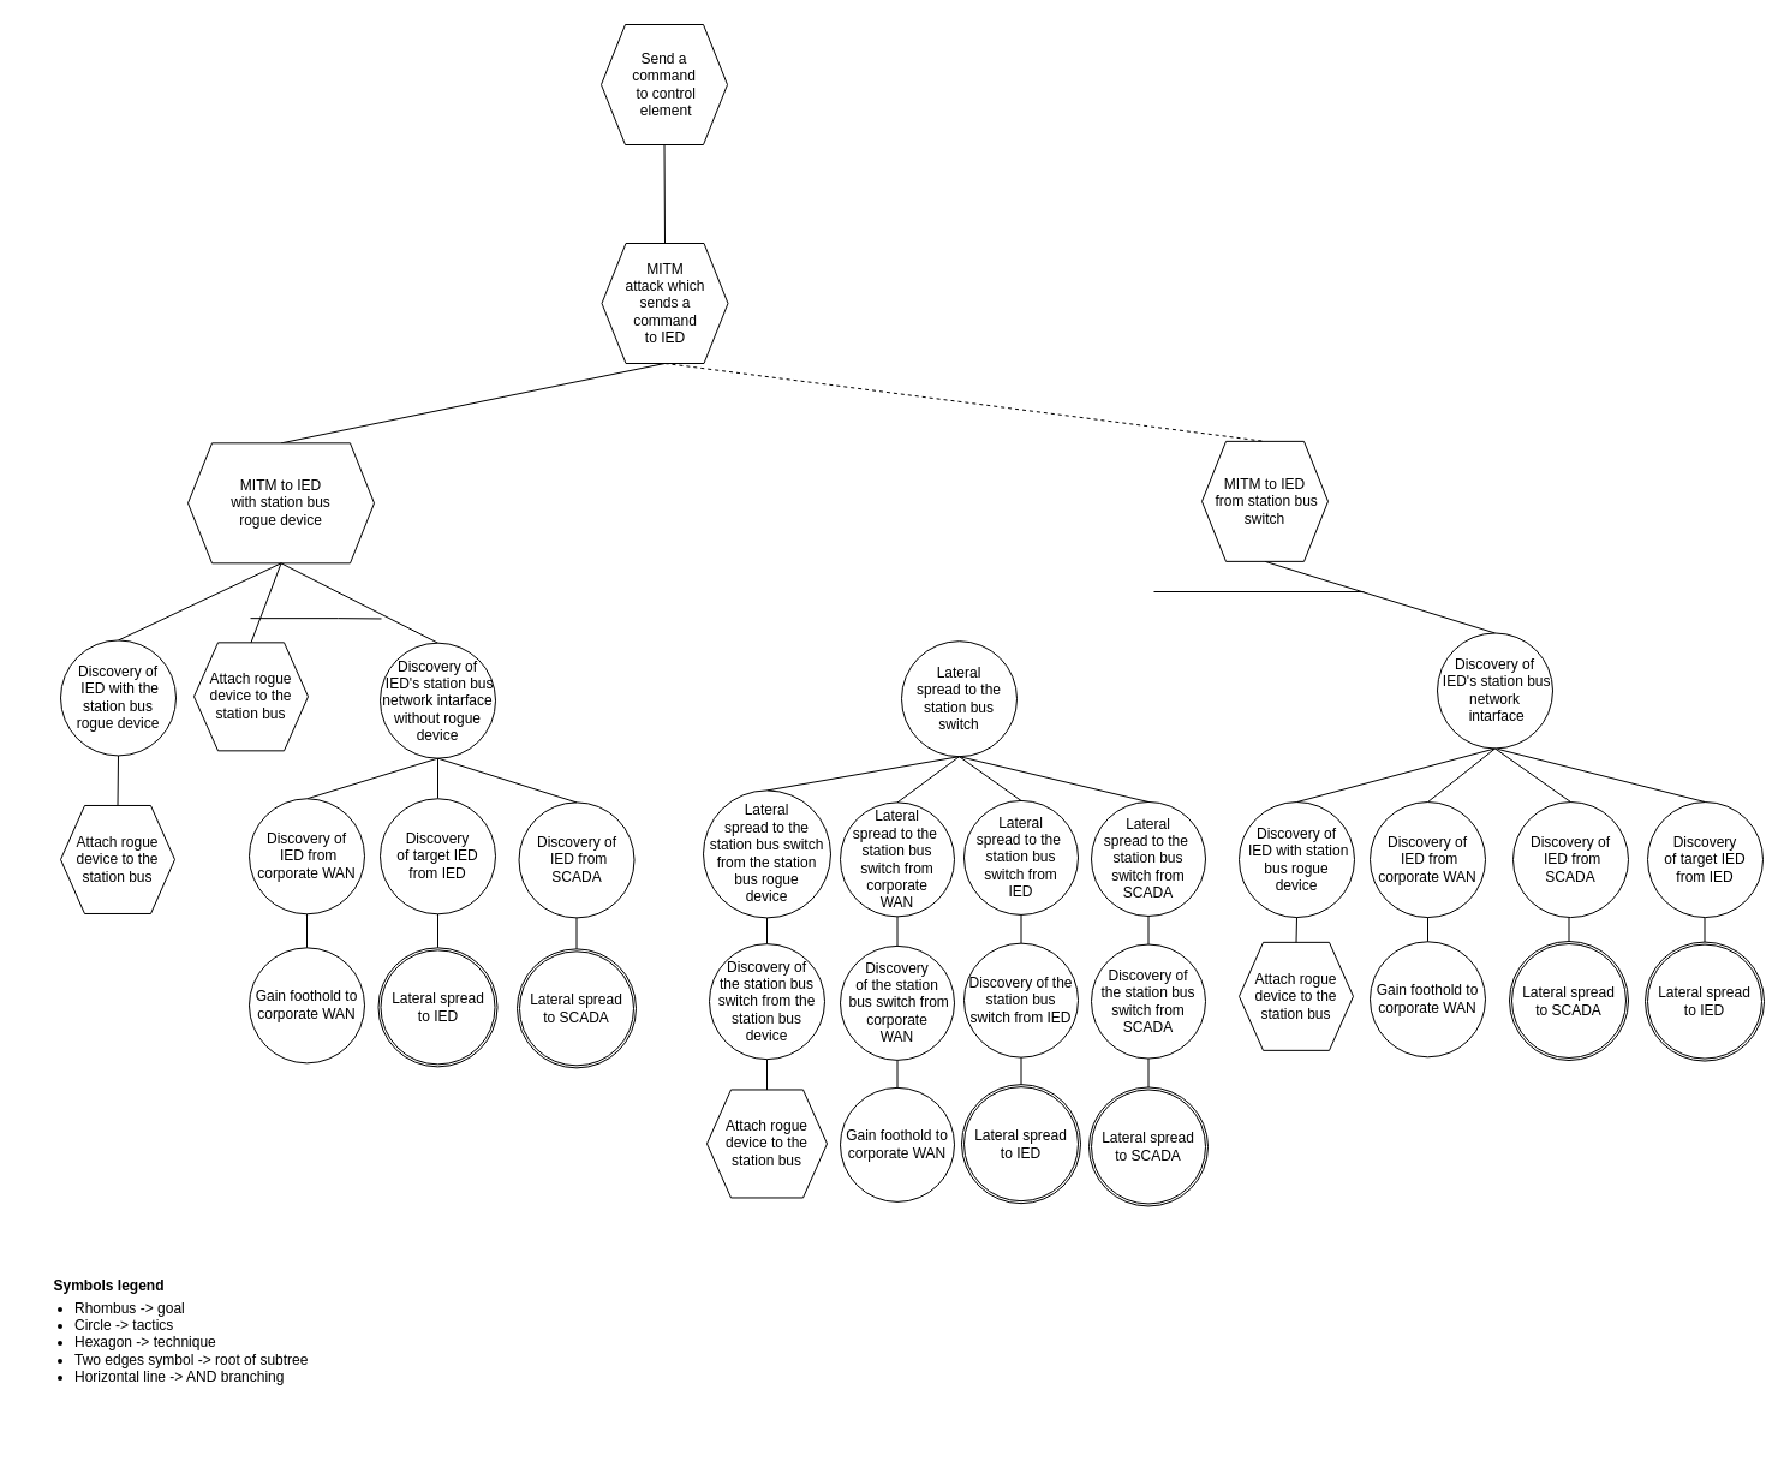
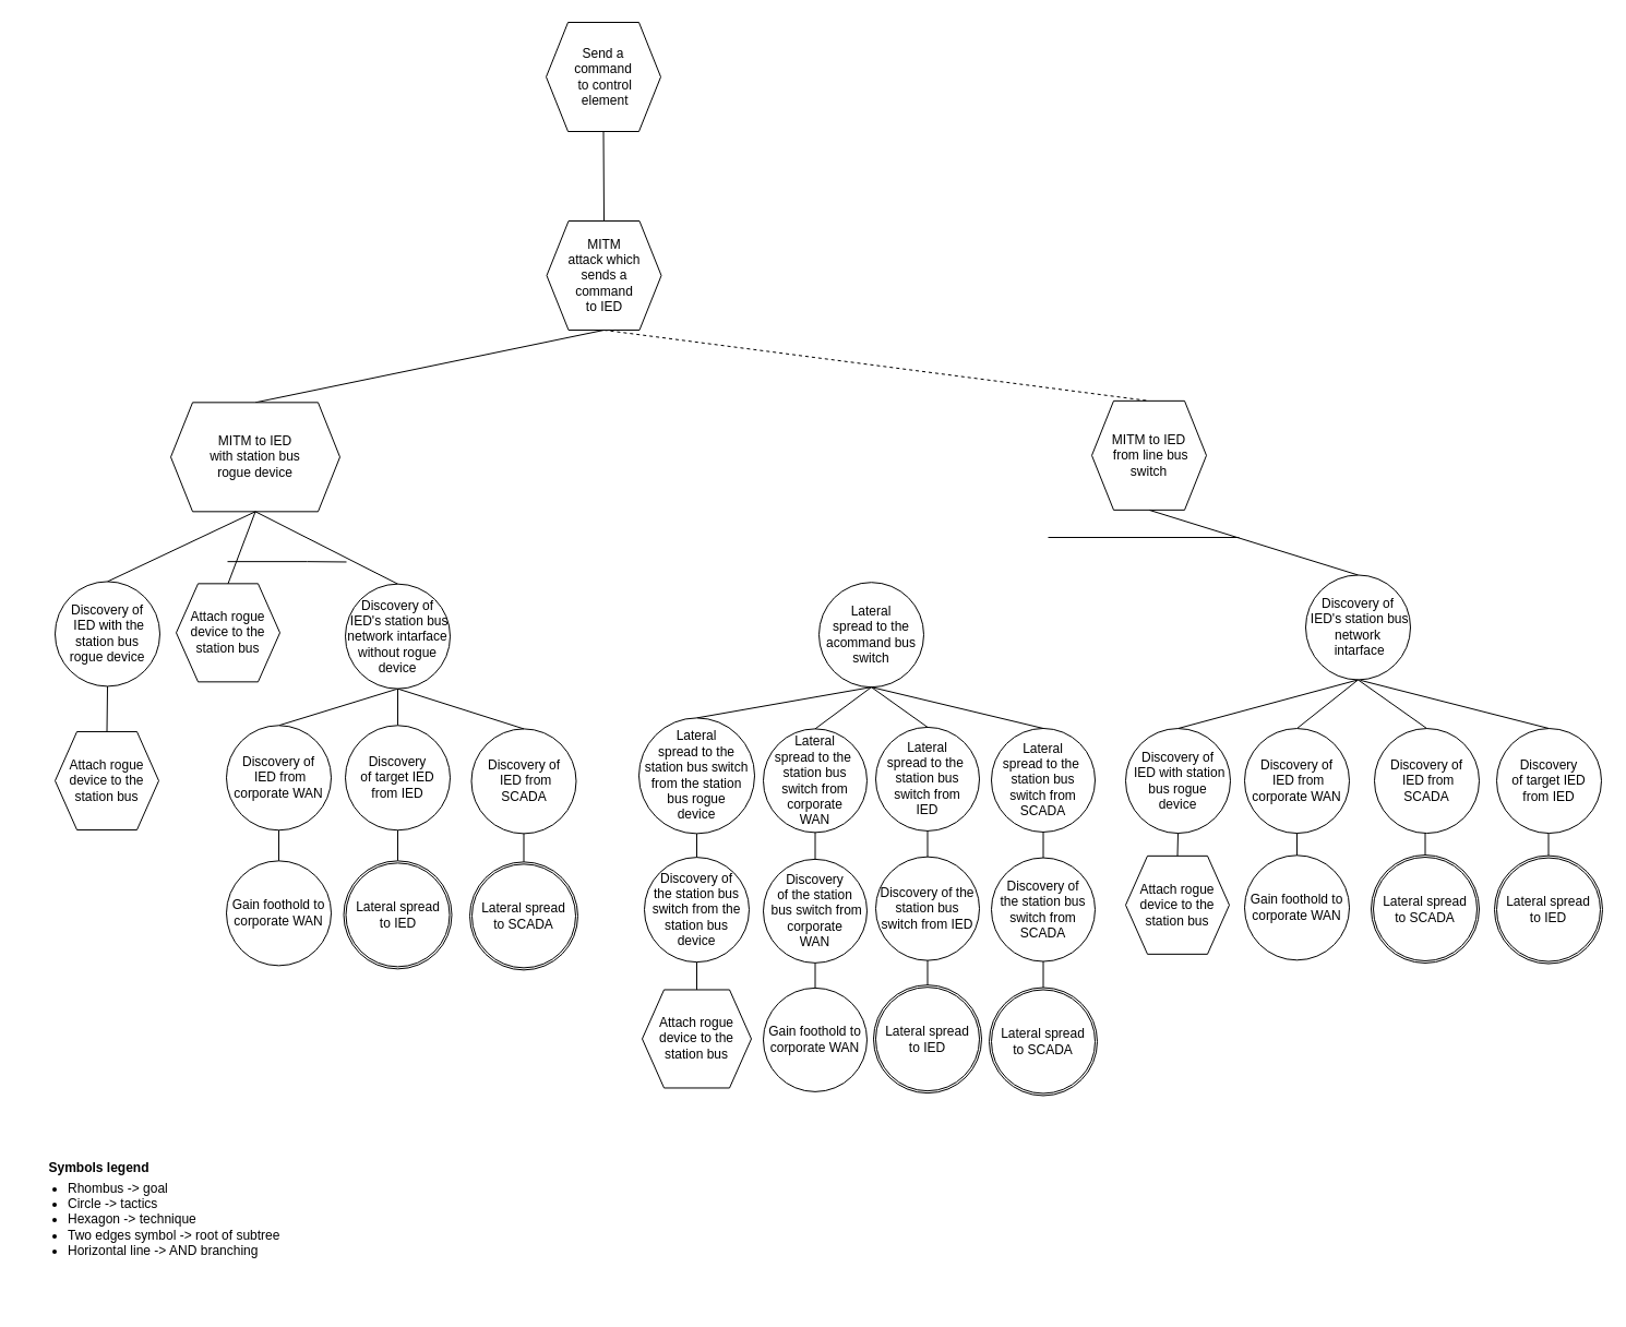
- <mxCell id="14" value="MITM to IED&lt;br&gt;&amp;nbsp;from station bus &lt;br&gt;switch" style="shape=hexagon;perimeter=hexagonPerimeter2;whiteSpace=wrap;html=1;fixedSize=1;" parent="1" vertex="1"><mxGeometry x="1000" y="366.86" width="105" height="100" as="geometry" /></mxCell>
+ <mxCell id="14" value="MITM to IED&lt;br&gt;&amp;nbsp;from line bus &lt;br&gt;switch" style="shape=hexagon;perimeter=hexagonPerimeter2;whiteSpace=wrap;html=1;fixedSize=1;" parent="1" vertex="1"><mxGeometry x="1000" y="366.86" width="105" height="100" as="geometry" /></mxCell>
- <mxCell id="8" value="Lateral&lt;br&gt;&amp;nbsp;spread to the&amp;nbsp;&lt;br&gt;station bus switch" style="ellipse;whiteSpace=wrap;html=1;aspect=fixed;" parent="1" vertex="1"><mxGeometry x="750" y="533.2" width="96" height="96" as="geometry" /></mxCell>
+ <mxCell id="8" value="Lateral&lt;br&gt;&amp;nbsp;spread to the&amp;nbsp;&lt;br&gt;acommand bus switch" style="ellipse;whiteSpace=wrap;html=1;aspect=fixed;" parent="1" vertex="1"><mxGeometry x="750" y="533.2" width="96" height="96" as="geometry" /></mxCell>
